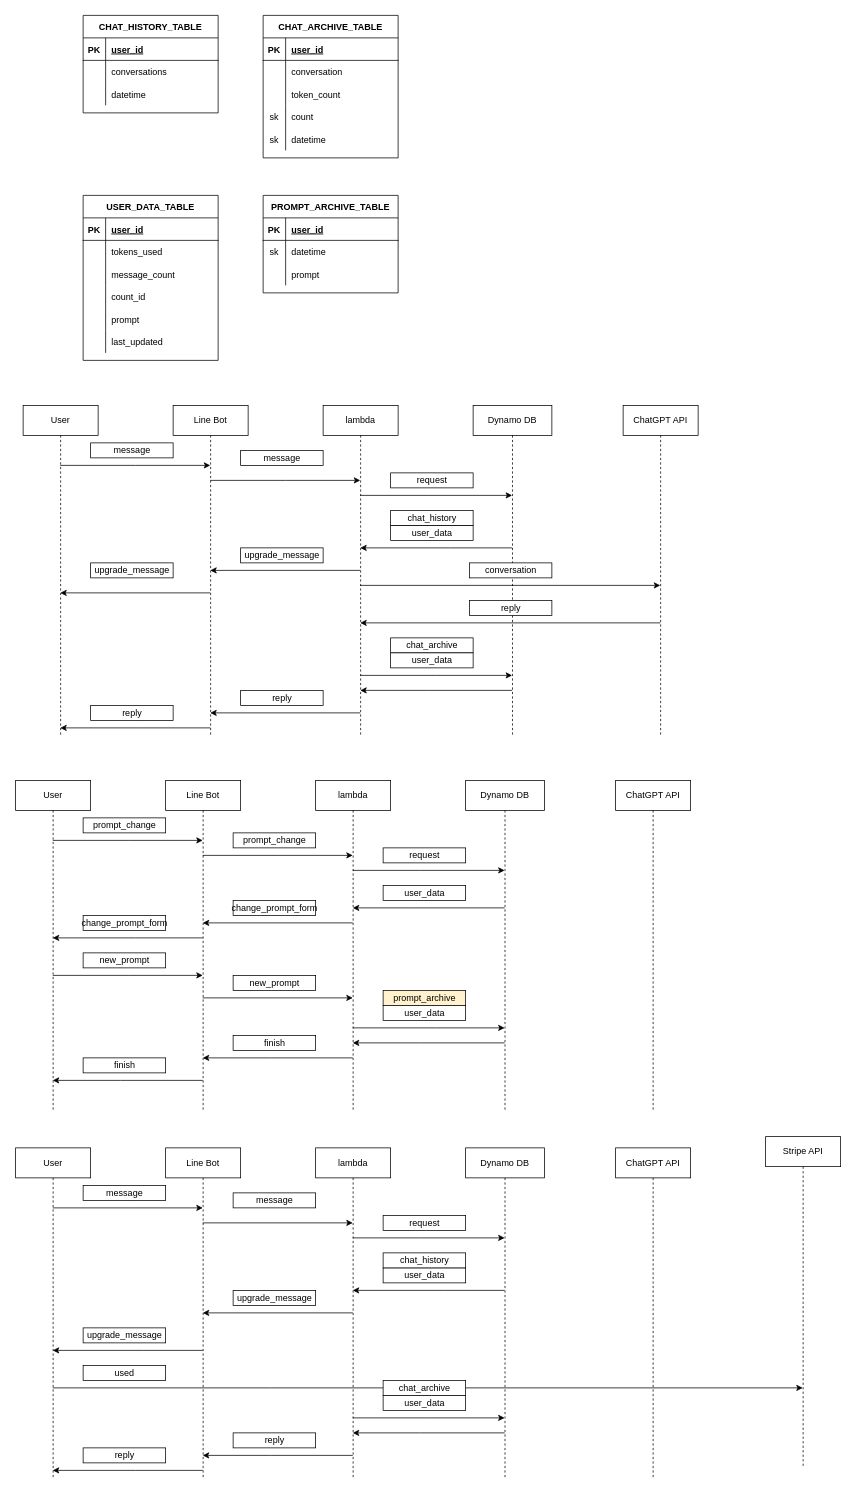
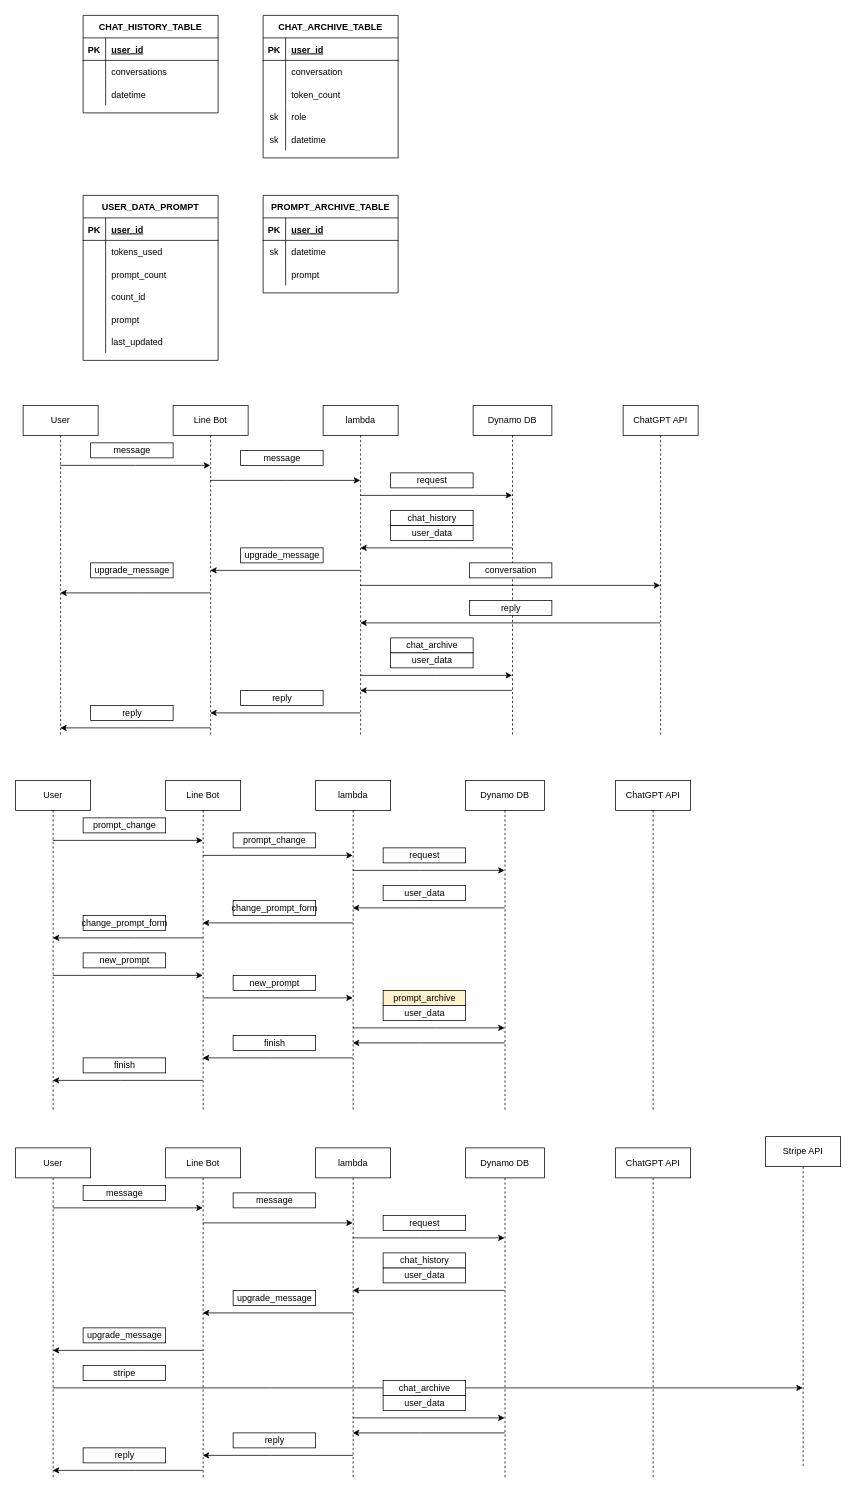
- <mxCell id="24" value="count" style="shape=partialRectangle;connectable=0;fillColor=none;top=0;left=0;bottom=0;right=0;align=left;spacingLeft=6;overflow=hidden;" vertex="1" parent="22"><mxGeometry x="30" width="150" height="30" as="geometry"><mxRectangle width="150" height="30" as="alternateBounds" /></mxGeometry></mxCell>
+ <mxCell id="24" value="role" style="shape=partialRectangle;connectable=0;fillColor=none;top=0;left=0;bottom=0;right=0;align=left;spacingLeft=6;overflow=hidden;" vertex="1" parent="22"><mxGeometry x="30" width="150" height="30" as="geometry"><mxRectangle width="150" height="30" as="alternateBounds" /></mxGeometry></mxCell>
- <mxCell id="38" value="USER_DATA_TABLE" style="shape=table;startSize=30;container=1;collapsible=1;childLayout=tableLayout;fixedRows=1;rowLines=0;fontStyle=1;align=center;resizeLast=1;" vertex="1" parent="1"><mxGeometry x="110" y="260" width="180" height="220" as="geometry" /></mxCell>
+ <mxCell id="38" value="USER_DATA_PROMPT" style="shape=table;startSize=30;container=1;collapsible=1;childLayout=tableLayout;fixedRows=1;rowLines=0;fontStyle=1;align=center;resizeLast=1;" vertex="1" parent="1"><mxGeometry x="110" y="260" width="180" height="220" as="geometry" /></mxCell>
- <mxCell id="47" value="message_count" style="shape=partialRectangle;connectable=0;fillColor=none;top=0;left=0;bottom=0;right=0;align=left;spacingLeft=6;overflow=hidden;" vertex="1" parent="45"><mxGeometry x="30" width="150" height="30" as="geometry"><mxRectangle width="150" height="30" as="alternateBounds" /></mxGeometry></mxCell>
+ <mxCell id="47" value="prompt_count" style="shape=partialRectangle;connectable=0;fillColor=none;top=0;left=0;bottom=0;right=0;align=left;spacingLeft=6;overflow=hidden;" vertex="1" parent="45"><mxGeometry x="30" width="150" height="30" as="geometry"><mxRectangle width="150" height="30" as="alternateBounds" /></mxGeometry></mxCell>
- <mxCell id="143" value="used" style="html=1;" vertex="1" parent="1"><mxGeometry x="110" y="1820" width="110" height="20" as="geometry" /></mxCell>
+ <mxCell id="143" value="stripe" style="html=1;" vertex="1" parent="1"><mxGeometry x="110" y="1820" width="110" height="20" as="geometry" /></mxCell>
